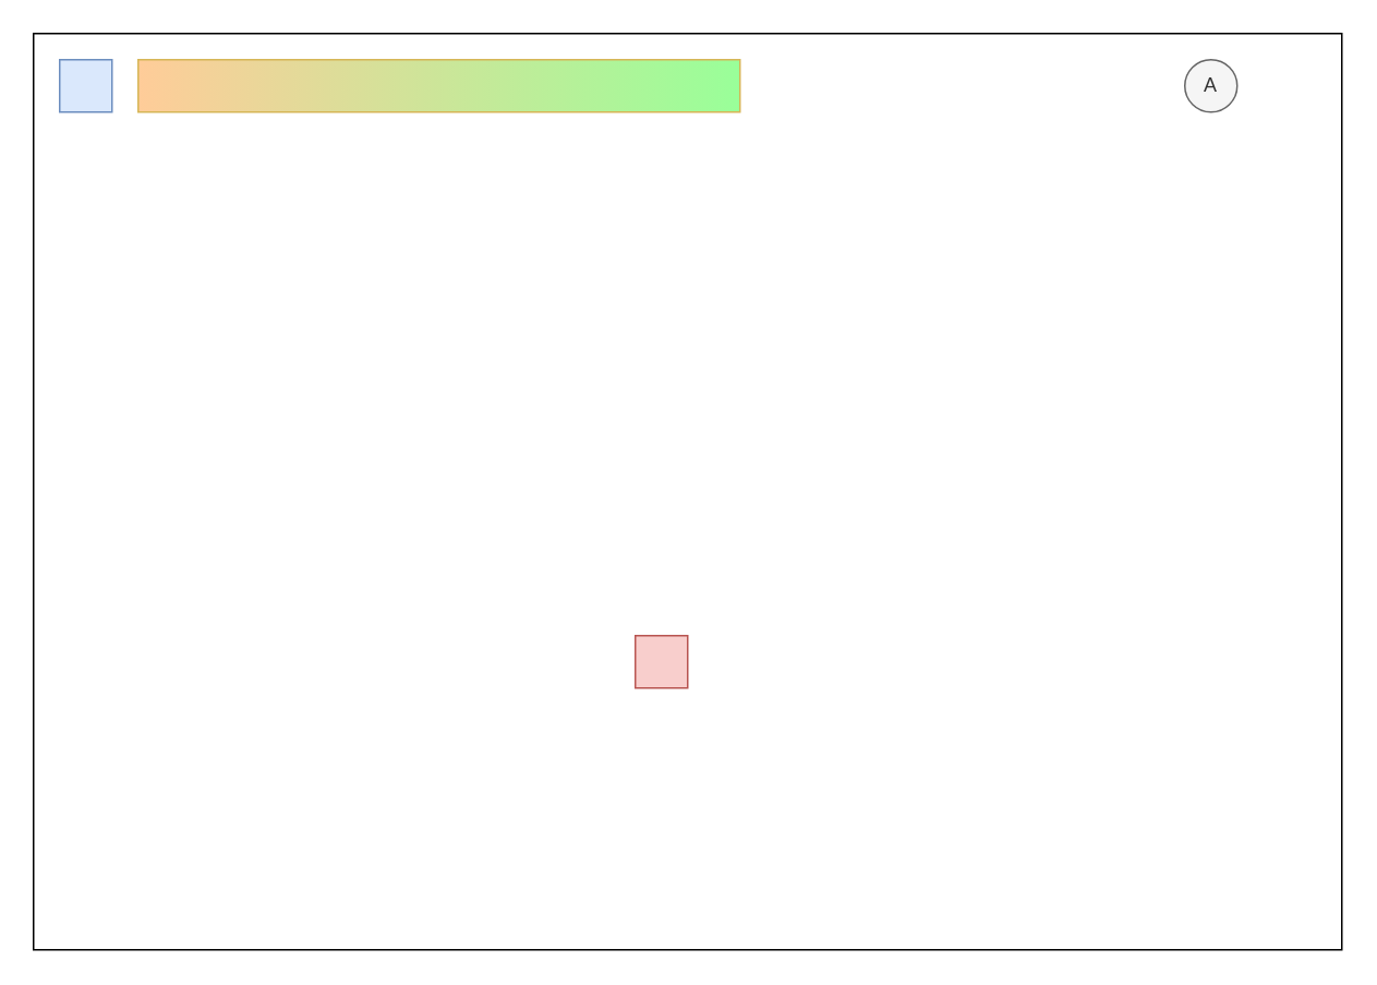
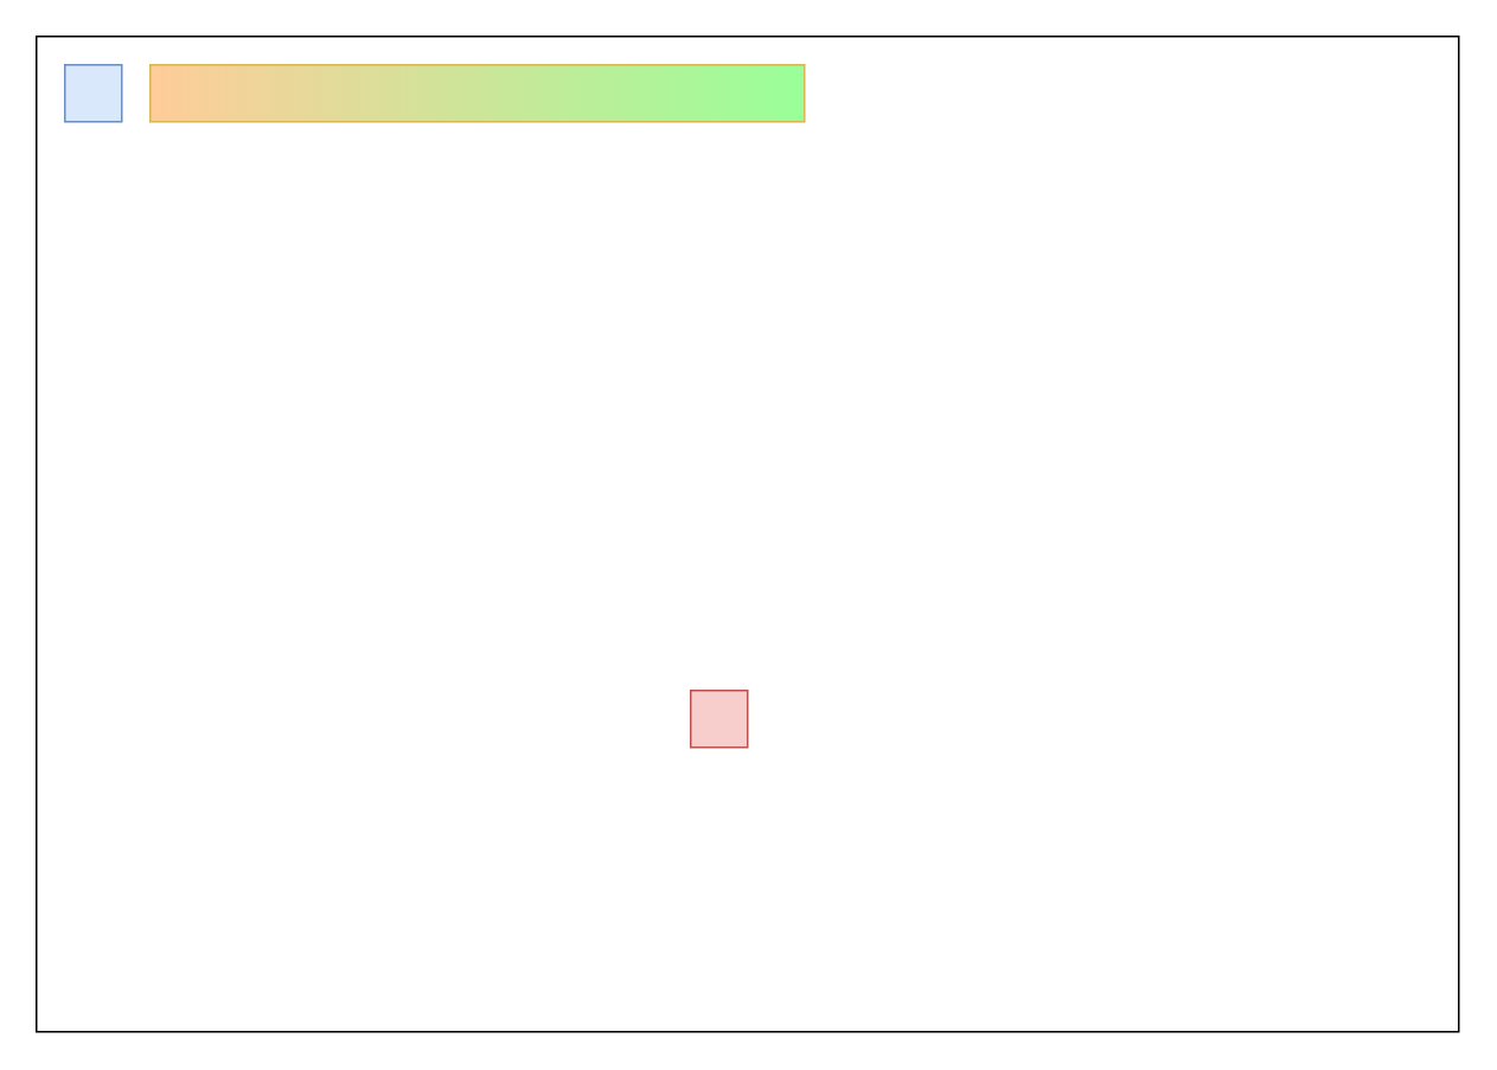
- <mxCell id="6" value="&lt;div&gt;A&lt;/div&gt;" style="ellipse;whiteSpace=wrap;html=1;shadow=0;fillColor=#f5f5f5;strokeColor=#666666;fontColor=#333333;" vertex="1" parent="1"><mxGeometry x="724" y="36" width="32" height="32" as="geometry" /></mxCell>
